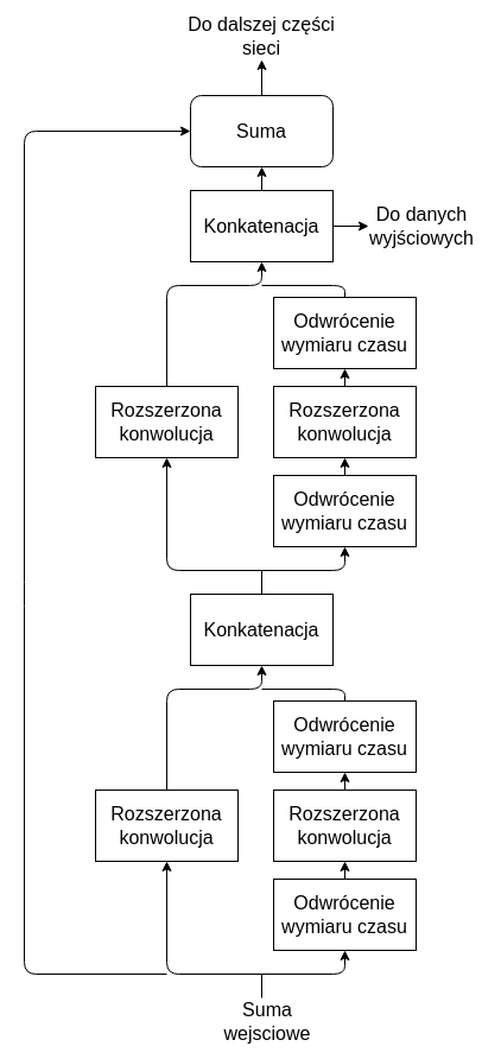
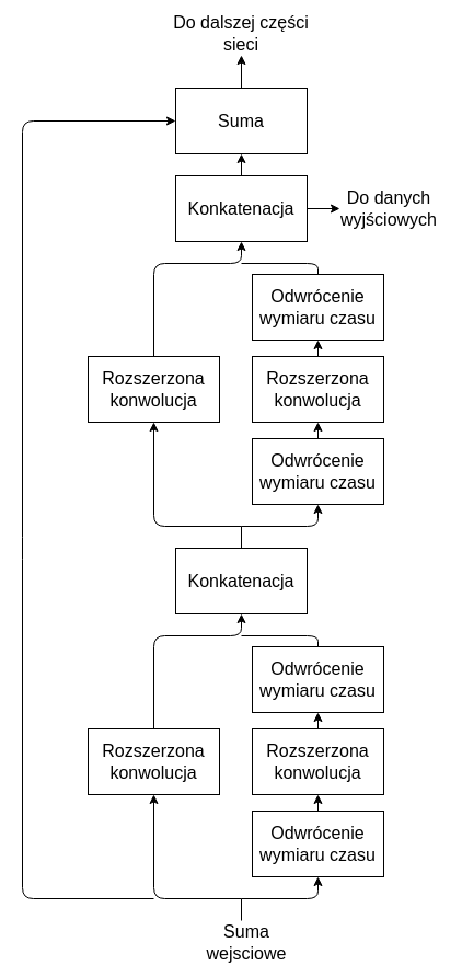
- <mxCell id="28" value="Suma" style="whiteSpace=wrap;html=1;fontSize=16;rounded=1;" vertex="1" parent="1"><mxGeometry x="160" y="80" width="120" height="60" as="geometry" /></mxCell>
+ <mxCell id="28" value="Suma" style="rounded=0;whiteSpace=wrap;html=1;fontSize=16;" vertex="1" parent="1"><mxGeometry x="160" y="80" width="120" height="60" as="geometry" /></mxCell>
